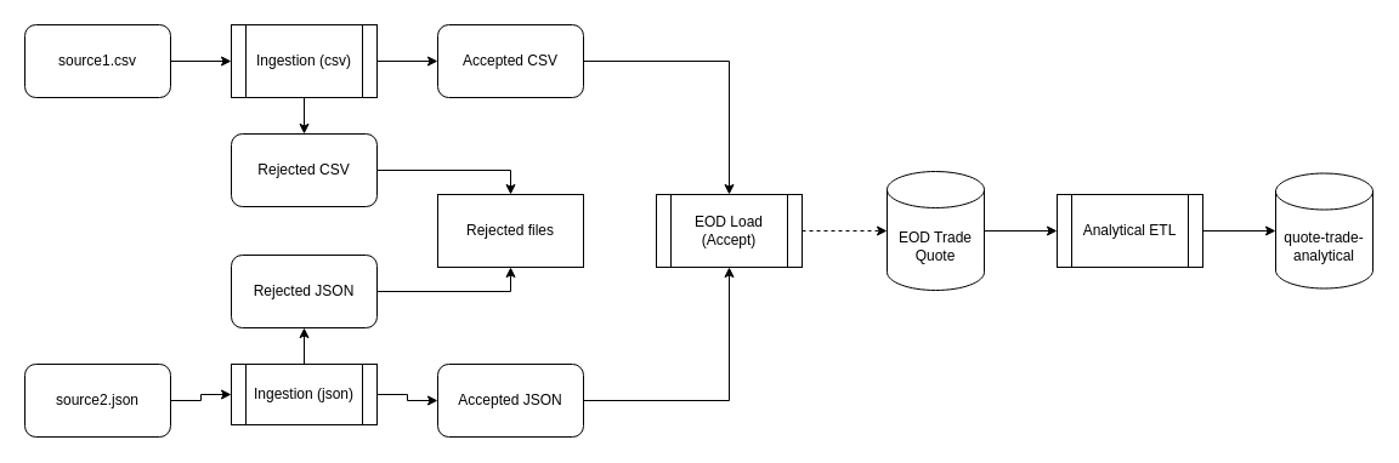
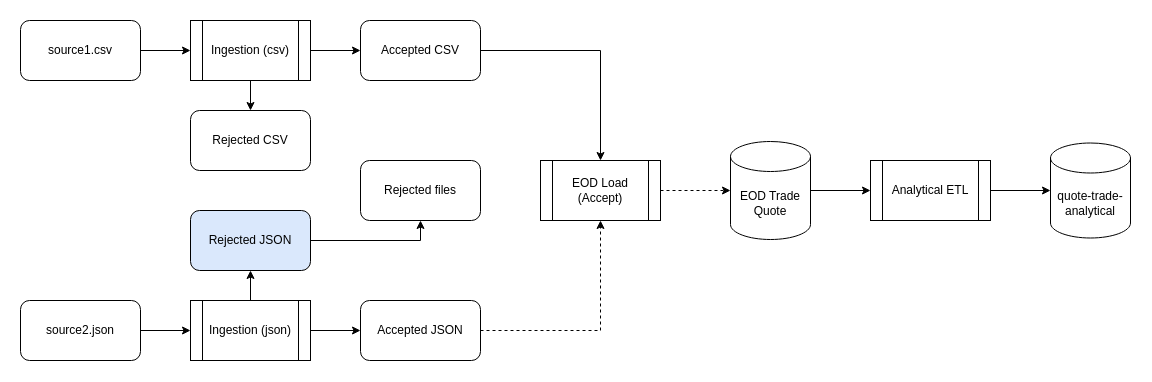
- <mxCell id="21" style="edgeStyle=orthogonalEdgeStyle;rounded=0;orthogonalLoop=1;jettySize=auto;html=1;exitX=1;exitY=0.5;exitDx=0;exitDy=0;entryX=0.5;entryY=0;entryDx=0;entryDy=0;" edge="1" parent="1" source="22" target="14"><mxGeometry relative="1" as="geometry" /></mxCell>
- <mxCell id="14" value="Rejected files" style="whiteSpace=wrap;html=1;rounded=0;" vertex="1" parent="1"><mxGeometry x="360" y="160" width="120" height="60" as="geometry" /></mxCell>
+ <mxCell id="14" value="Rejected files" style="rounded=1;whiteSpace=wrap;html=1;" vertex="1" parent="1"><mxGeometry x="360" y="160" width="120" height="60" as="geometry" /></mxCell>
- <mxCell id="13" value="Rejected JSON" style="rounded=1;whiteSpace=wrap;html=1;" vertex="1" parent="1"><mxGeometry x="190" y="210" width="120" height="60" as="geometry" /></mxCell>
+ <mxCell id="13" value="Rejected JSON" style="rounded=1;whiteSpace=wrap;html=1;fillColor=#dae8fc;" vertex="1" parent="1"><mxGeometry x="190" y="210" width="120" height="60" as="geometry" /></mxCell>
- <mxCell id="6" value="Ingestion (json)" style="shape=process;whiteSpace=wrap;html=1;backgroundOutline=1;" vertex="1" parent="1"><mxGeometry x="190" y="300" width="120" height="50" as="geometry" /></mxCell>
+ <mxCell id="6" value="Ingestion (json)" style="shape=process;whiteSpace=wrap;html=1;backgroundOutline=1;" vertex="1" parent="1"><mxGeometry x="190" y="300" width="120" height="60" as="geometry" /></mxCell>
- <mxCell id="23" style="edgeStyle=orthogonalEdgeStyle;rounded=0;orthogonalLoop=1;jettySize=auto;html=1;exitX=1;exitY=0.5;exitDx=0;exitDy=0;" edge="1" parent="1" source="24" target="11"><mxGeometry relative="1" as="geometry" /></mxCell>
+ <mxCell id="23" style="edgeStyle=orthogonalEdgeStyle;rounded=0;orthogonalLoop=1;jettySize=auto;html=1;exitX=1;exitY=0.5;exitDx=0;exitDy=0;dashed=1;" edge="1" parent="1" source="24" target="11"><mxGeometry relative="1" as="geometry" /></mxCell>
